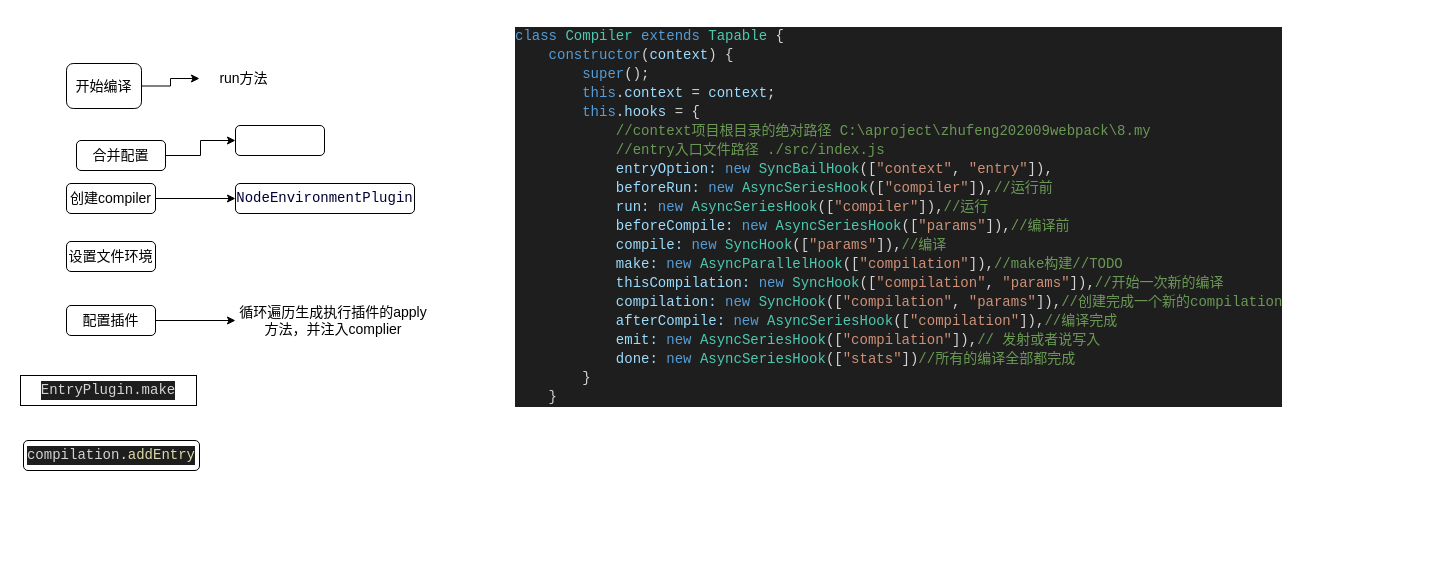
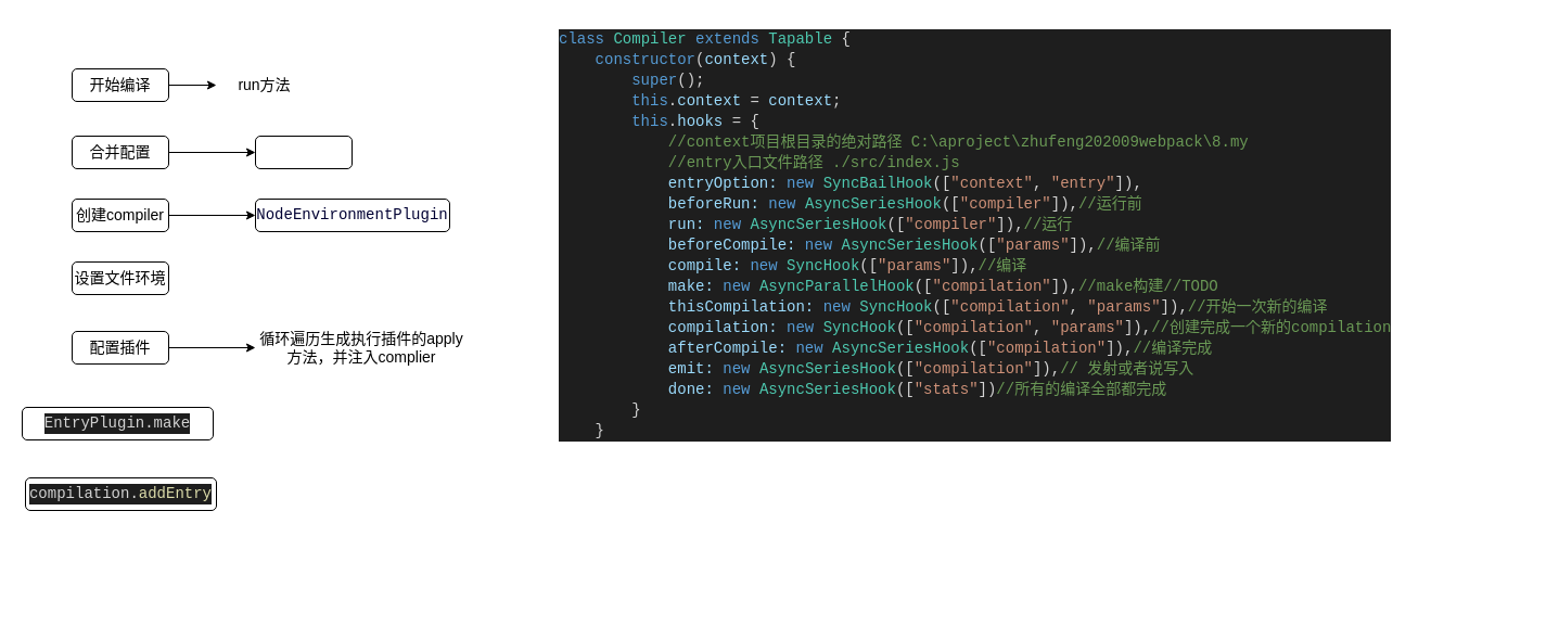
- <mxCell id="3" value="&lt;font style=&quot;font-size: 14px;&quot;&gt;开始编译&lt;/font&gt;" style="rounded=1;whiteSpace=wrap;html=1;" vertex="1" parent="1"><mxGeometry x="66" y="63" width="75" height="45" as="geometry" /></mxCell>
+ <mxCell id="3" value="&lt;font style=&quot;font-size: 14px;&quot;&gt;开始编译&lt;/font&gt;" style="rounded=1;whiteSpace=wrap;html=1;" vertex="1" parent="1"><mxGeometry x="66" y="63" width="89" height="30" as="geometry" /></mxCell>
- <mxCell id="5" value="&lt;font style=&quot;font-size: 14px;&quot;&gt;合并配置&lt;/font&gt;" style="rounded=1;whiteSpace=wrap;html=1;" vertex="1" parent="1"><mxGeometry x="76" y="140" width="89" height="30" as="geometry" /></mxCell>
+ <mxCell id="5" value="&lt;font style=&quot;font-size: 14px;&quot;&gt;合并配置&lt;/font&gt;" style="rounded=1;whiteSpace=wrap;html=1;" vertex="1" parent="1"><mxGeometry x="66" y="125" width="89" height="30" as="geometry" /></mxCell>
- <mxCell id="15" value="&lt;div style=&quot;color: rgb(212, 212, 212); background-color: rgb(30, 30, 30); font-family: Consolas, &amp;quot;Courier New&amp;quot;, monospace; font-size: 14px; line-height: 19px;&quot;&gt;EntryPlugin.make&lt;/div&gt;" style="whiteSpace=wrap;html=1;strokeColor=default;rounded=0;" vertex="1" parent="1"><mxGeometry x="20" y="375" width="176" height="30" as="geometry" /></mxCell>
+ <mxCell id="15" value="&lt;div style=&quot;color: rgb(212, 212, 212); background-color: rgb(30, 30, 30); font-family: Consolas, &amp;quot;Courier New&amp;quot;, monospace; font-size: 14px; line-height: 19px;&quot;&gt;EntryPlugin.make&lt;/div&gt;" style="rounded=1;whiteSpace=wrap;html=1;strokeColor=default;" vertex="1" parent="1"><mxGeometry x="20" y="375" width="176" height="30" as="geometry" /></mxCell>
